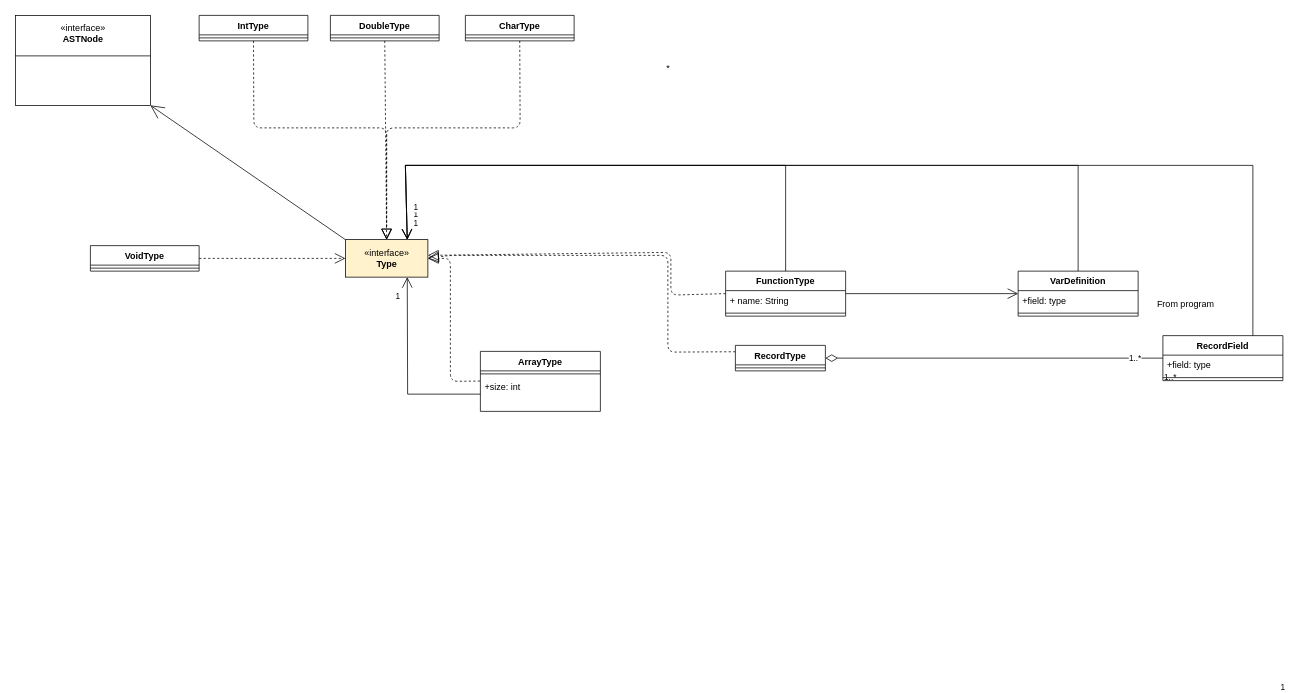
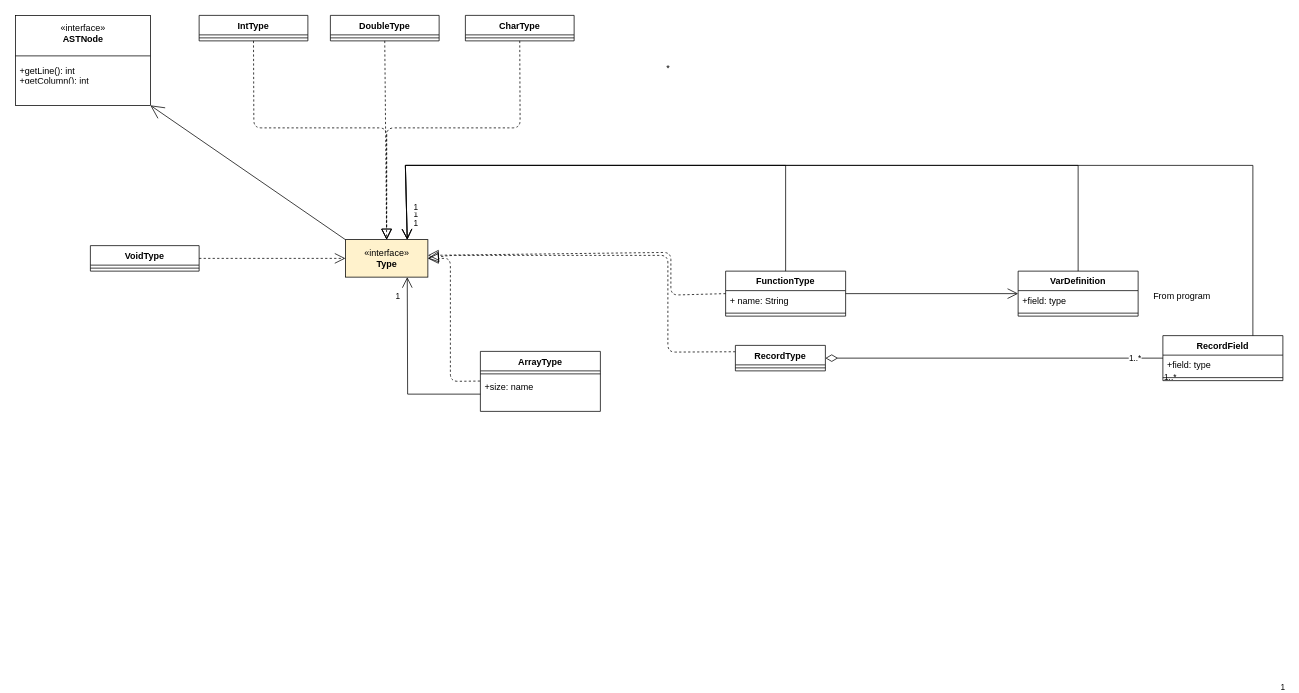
+ <mxCell id="32" value="+getLine(): int&#10;+getColumn(): int" style="text;strokeColor=none;fillColor=none;align=left;verticalAlign=top;spacingLeft=4;spacingRight=4;overflow=hidden;rotatable=0;points=[[0,0.5],[1,0.5]];portConstraint=eastwest;" parent="28" vertex="1"><mxGeometry y="60" width="180" height="26" as="geometry" /></mxCell>
- <mxCell id="27" value="From program" style="text;html=1;align=center;verticalAlign=middle;resizable=0;points=[];autosize=1;strokeColor=none;fillColor=none;" parent="1" vertex="1"><mxGeometry x="1535" y="395" width="90" height="20" as="geometry" /></mxCell>
+ <mxCell id="27" value="From program" style="text;html=1;align=center;verticalAlign=middle;resizable=0;points=[];autosize=1;strokeColor=none;fillColor=none;" parent="1" vertex="1"><mxGeometry x="1530" y="385" width="90" height="20" as="geometry" /></mxCell>
- <mxCell id="15" value="+size: int" style="text;strokeColor=none;fillColor=none;align=left;verticalAlign=top;spacingLeft=4;spacingRight=4;overflow=hidden;rotatable=0;points=[[0,0.5],[1,0.5]];portConstraint=eastwest;" parent="13" vertex="1"><mxGeometry y="34" width="160" height="46" as="geometry" /></mxCell>
+ <mxCell id="15" value="+size: name" style="text;strokeColor=none;fillColor=none;align=left;verticalAlign=top;spacingLeft=4;spacingRight=4;overflow=hidden;rotatable=0;points=[[0,0.5],[1,0.5]];portConstraint=eastwest;" parent="13" vertex="1"><mxGeometry y="34" width="160" height="46" as="geometry" /></mxCell>
